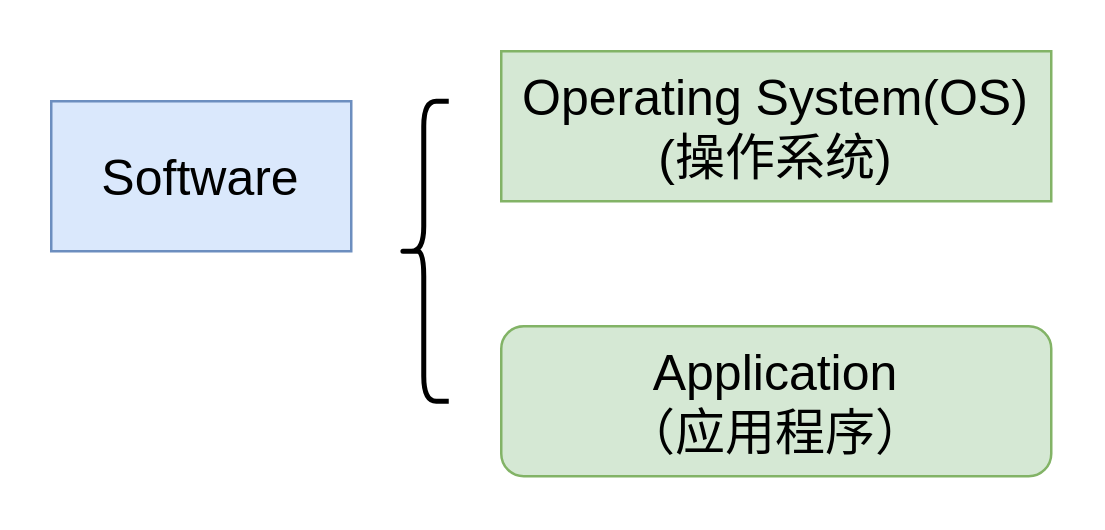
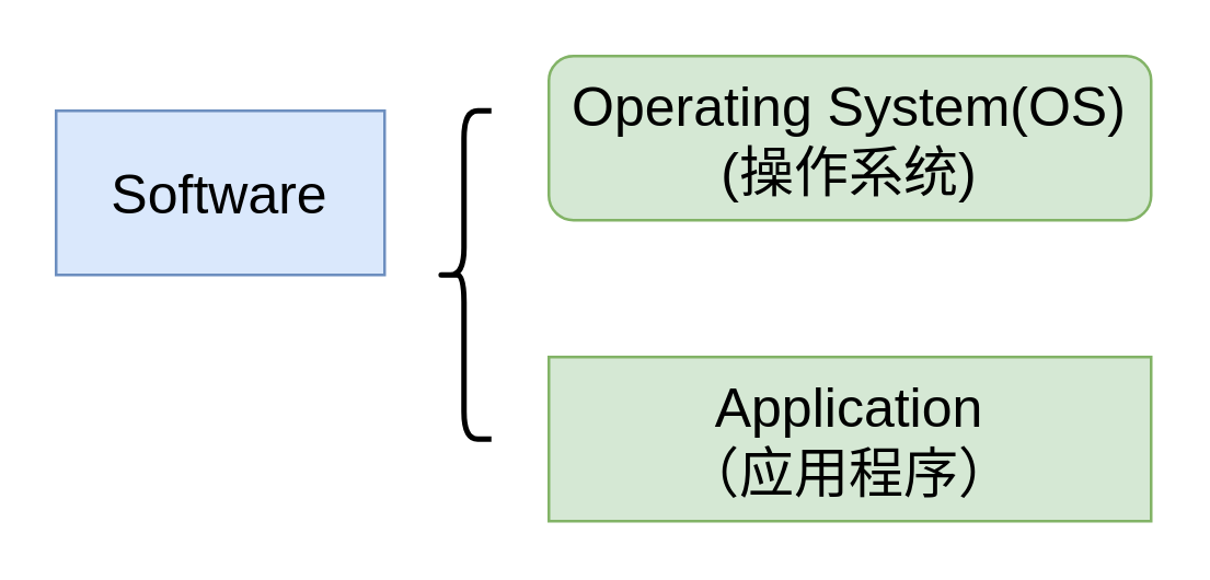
- <mxCell id="3" value="Operating System(OS)&lt;br&gt;(操作系统)" style="whiteSpace=wrap;html=1;fontSize=20;fillColor=#d5e8d4;strokeColor=#82b366;rounded=0;" parent="1" vertex="1"><mxGeometry x="200" y="20" width="220" height="60" as="geometry" /></mxCell>
+ <mxCell id="3" value="Operating System(OS)&lt;br&gt;(操作系统)" style="rounded=1;whiteSpace=wrap;html=1;fontSize=20;fillColor=#d5e8d4;strokeColor=#82b366;" parent="1" vertex="1"><mxGeometry x="200" y="20" width="220" height="60" as="geometry" /></mxCell>
- <mxCell id="4" value="Application&lt;br&gt;（应用程序）" style="rounded=1;whiteSpace=wrap;html=1;fontSize=20;fillColor=#d5e8d4;strokeColor=#82b366;" parent="1" vertex="1"><mxGeometry x="200" y="130" width="220" height="60" as="geometry" /></mxCell>
+ <mxCell id="4" value="Application&lt;br&gt;（应用程序）" style="whiteSpace=wrap;html=1;fontSize=20;fillColor=#d5e8d4;strokeColor=#82b366;rounded=0;" parent="1" vertex="1"><mxGeometry x="200" y="130" width="220" height="60" as="geometry" /></mxCell>
